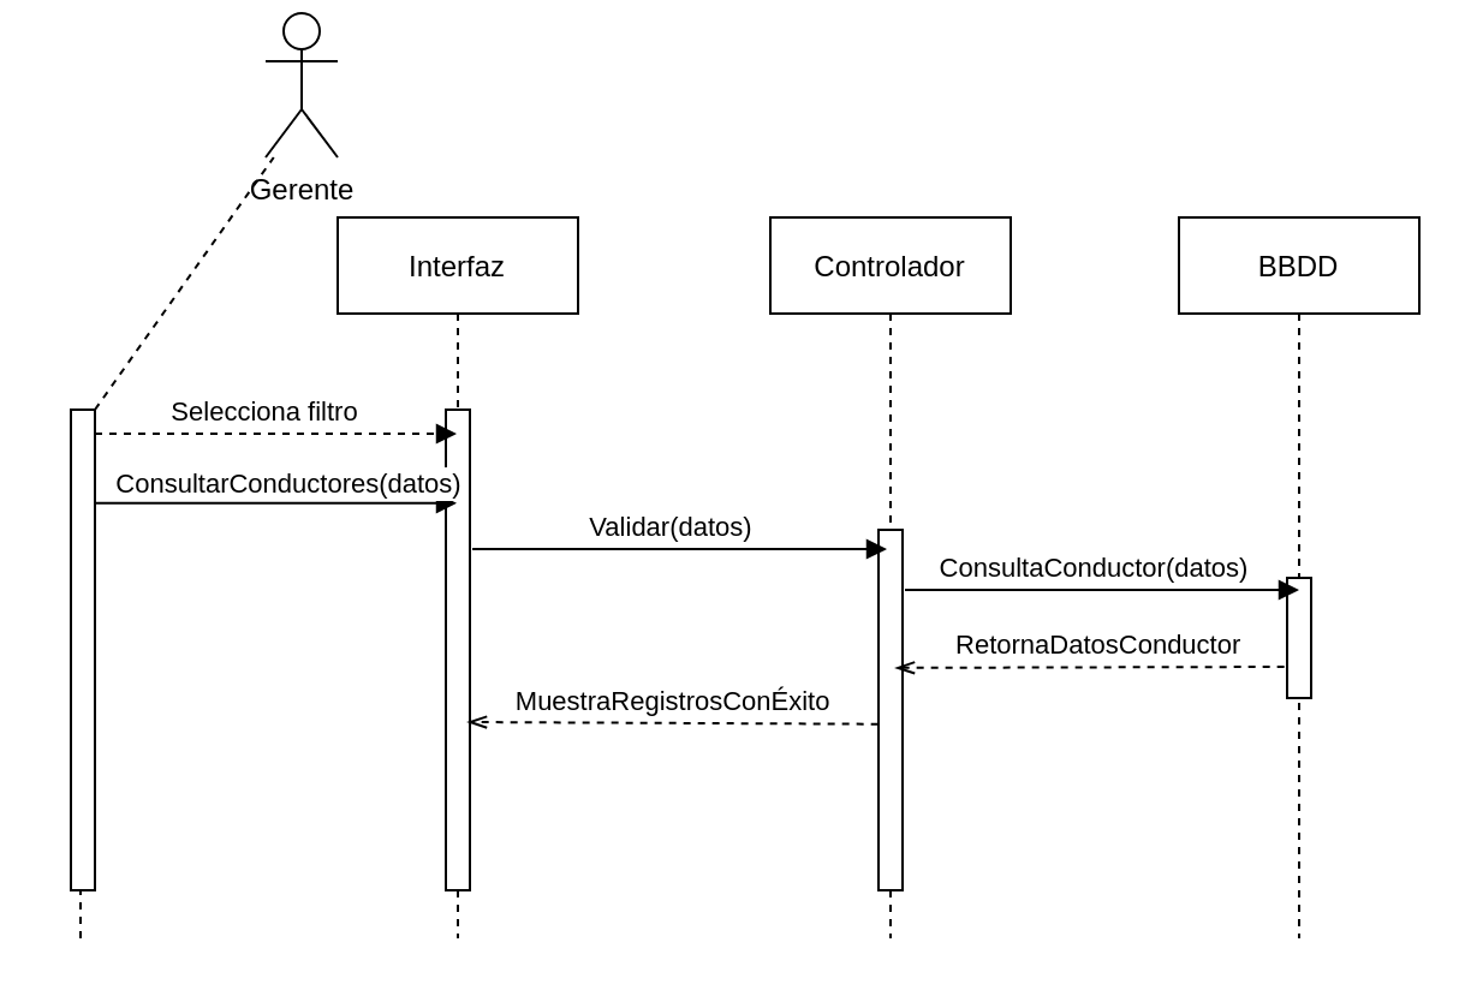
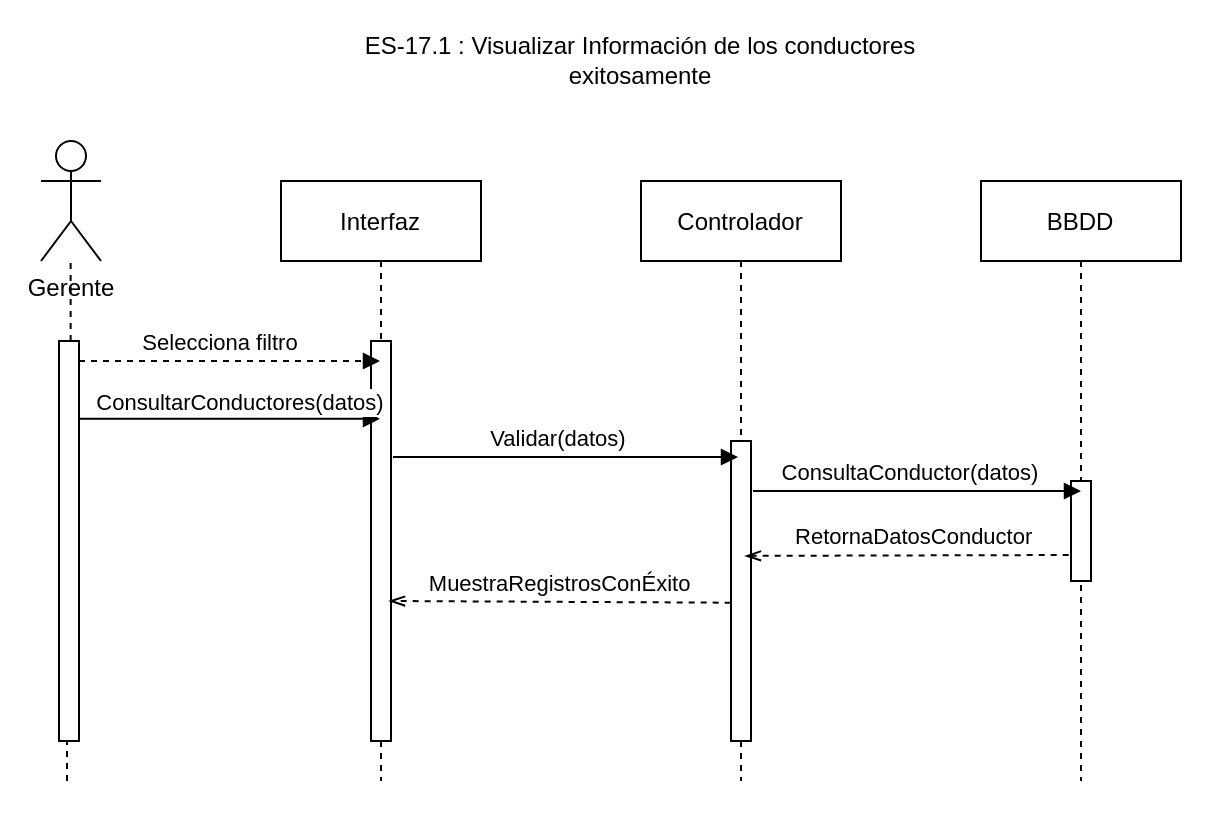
+ <mxCell id="2" value="ES-17.1 : Visualizar Información de los conductores exitosamente" style="text;html=1;strokeColor=none;fillColor=none;align=center;verticalAlign=middle;whiteSpace=wrap;rounded=0;" vertex="1" parent="1"><mxGeometry x="180" y="20" width="280" height="20" as="geometry" /></mxCell>
- <mxCell id="9" value="Gerente" style="shape=umlActor;verticalLabelPosition=bottom;verticalAlign=top;html=1;outlineConnect=0;" vertex="1" parent="1"><mxGeometry x="110" y="5" width="30" height="60" as="geometry" /></mxCell>
+ <mxCell id="9" value="Gerente" style="shape=umlActor;verticalLabelPosition=bottom;verticalAlign=top;html=1;outlineConnect=0;" vertex="1" parent="1"><mxGeometry x="20" y="70" width="30" height="60" as="geometry" /></mxCell>
